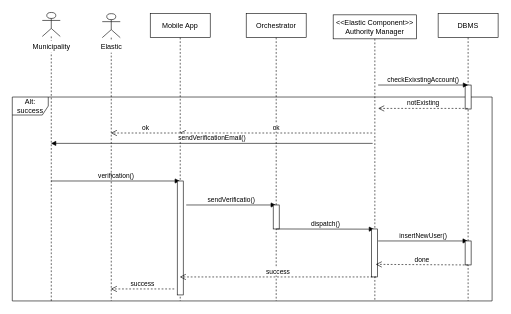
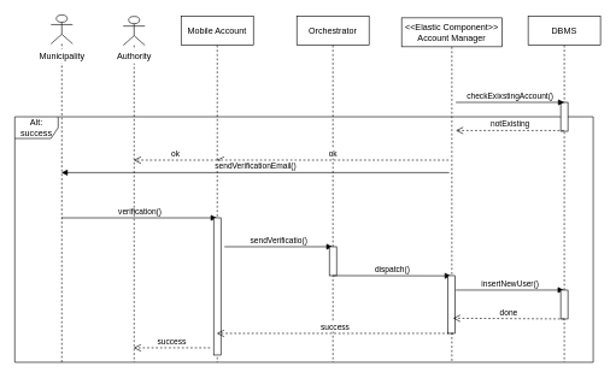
- <mxCell id="6" value="Mobile App" style="shape=umlLifeline;perimeter=lifelinePerimeter;whiteSpace=wrap;html=1;container=1;collapsible=0;recursiveResize=0;outlineConnect=0;" vertex="1" parent="1"><mxGeometry x="250" y="22" width="100" height="479" as="geometry" /></mxCell>
+ <mxCell id="6" value="Mobile Account" style="shape=umlLifeline;perimeter=lifelinePerimeter;whiteSpace=wrap;html=1;container=1;collapsible=0;recursiveResize=0;outlineConnect=0;" vertex="1" parent="1"><mxGeometry x="250" y="22" width="100" height="479" as="geometry" /></mxCell>
- <mxCell id="4" value="&lt;span style=&quot;white-space: nowrap&quot;&gt;&amp;lt;&amp;lt;Elastic Component&amp;gt;&amp;gt;&lt;/span&gt;&lt;br style=&quot;white-space: nowrap&quot;&gt;&lt;span style=&quot;white-space: nowrap&quot;&gt;Authority Manager&lt;/span&gt;" style="shape=umlLifeline;perimeter=lifelinePerimeter;whiteSpace=wrap;html=1;container=1;collapsible=0;recursiveResize=0;outlineConnect=0;" vertex="1" parent="1"><mxGeometry x="555" y="24" width="139" height="477" as="geometry" /></mxCell>
+ <mxCell id="4" value="&lt;span style=&quot;white-space: nowrap&quot;&gt;&amp;lt;&amp;lt;Elastic Component&amp;gt;&amp;gt;&lt;/span&gt;&lt;br style=&quot;white-space: nowrap&quot;&gt;&lt;span style=&quot;white-space: nowrap&quot;&gt;Account Manager&lt;/span&gt;" style="shape=umlLifeline;perimeter=lifelinePerimeter;whiteSpace=wrap;html=1;container=1;collapsible=0;recursiveResize=0;outlineConnect=0;" vertex="1" parent="1"><mxGeometry x="555" y="24" width="139" height="477" as="geometry" /></mxCell>
- <mxCell id="25" value="Elastic" style="text;html=1;align=center;verticalAlign=middle;resizable=0;points=[];;autosize=1;fillColor=#FFFFFF;" vertex="1" parent="24"><mxGeometry x="-15" y="45" width="60" height="20" as="geometry" /></mxCell>
+ <mxCell id="25" value="Authority" style="text;html=1;align=center;verticalAlign=middle;resizable=0;points=[];;autosize=1;fillColor=#FFFFFF;" vertex="1" parent="24"><mxGeometry x="-15" y="45" width="60" height="20" as="geometry" /></mxCell>
